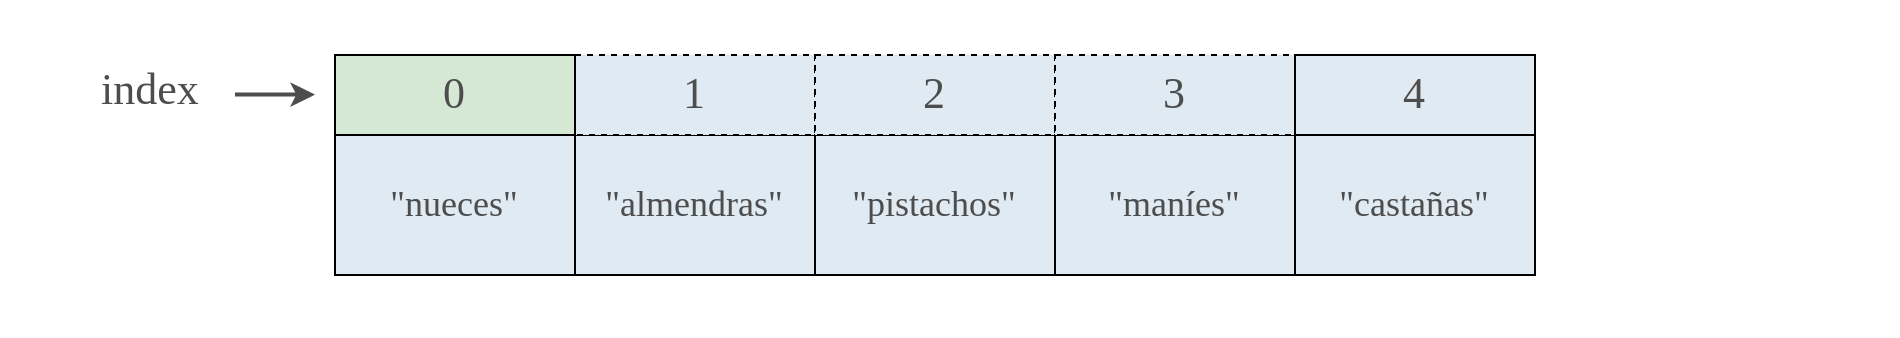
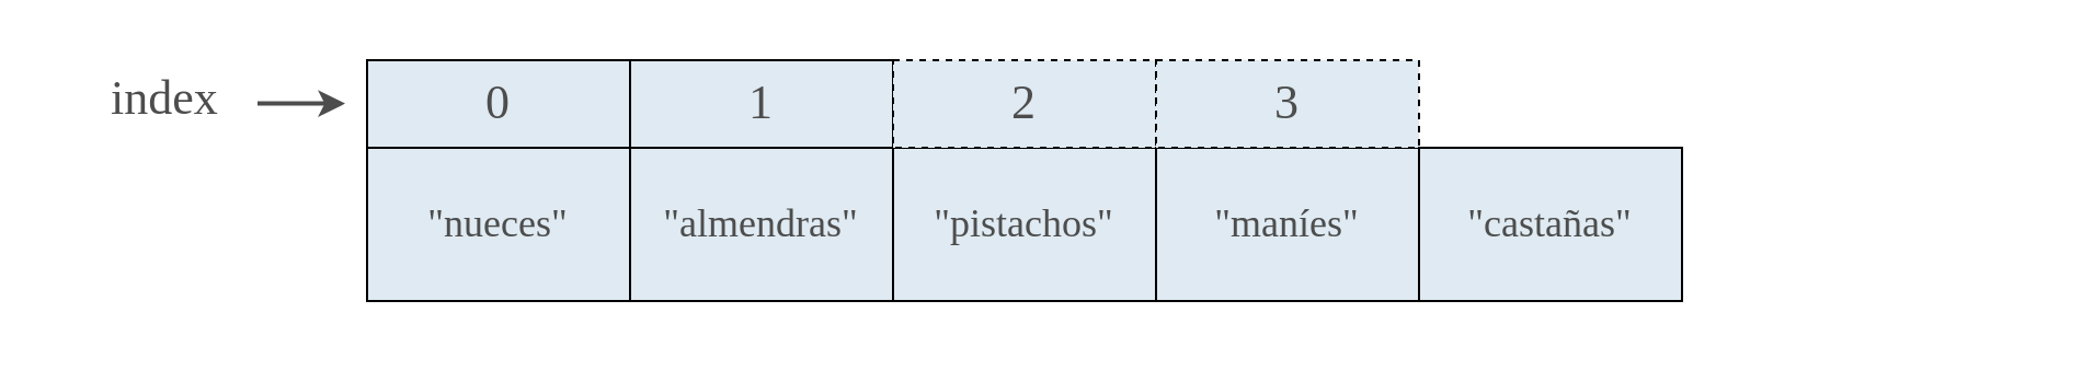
- <mxCell id="12" value="&lt;font style=&quot;color: rgb(77, 77, 77);&quot; face=&quot;Cascadia Code&quot;&gt;0&lt;/font&gt;" style="rounded=0;whiteSpace=wrap;html=1;strokeWidth=1;fillColor=#d5e8d4;fontSize=22;" vertex="1" parent="1"><mxGeometry x="167" y="27" width="120" height="40" as="geometry" /></mxCell>
+ <mxCell id="12" value="&lt;font style=&quot;color: rgb(77, 77, 77);&quot; face=&quot;Cascadia Code&quot;&gt;0&lt;/font&gt;" style="rounded=0;whiteSpace=wrap;html=1;strokeWidth=1;fillColor=#DFEAF2;fontSize=22;" vertex="1" parent="1"><mxGeometry x="167" y="27" width="120" height="40" as="geometry" /></mxCell>
- <mxCell id="4" value="&lt;font face=&quot;Cascadia Code&quot; style=&quot;color: rgb(77, 77, 77);&quot;&gt;1&lt;/font&gt;" style="rounded=0;whiteSpace=wrap;html=1;strokeWidth=1;fillColor=#DFEAF2;fontSize=22;dashed=1;" vertex="1" parent="1"><mxGeometry x="287" y="27" width="120" height="40" as="geometry" /></mxCell>
+ <mxCell id="4" value="&lt;font face=&quot;Cascadia Code&quot; style=&quot;color: rgb(77, 77, 77);&quot;&gt;1&lt;/font&gt;" style="rounded=0;whiteSpace=wrap;html=1;strokeWidth=1;fillColor=#DFEAF2;fontSize=22;" vertex="1" parent="1"><mxGeometry x="287" y="27" width="120" height="40" as="geometry" /></mxCell>
- <mxCell id="10" value="&lt;font face=&quot;Cascadia Code&quot; style=&quot;color: rgb(77, 77, 77);&quot;&gt;4&lt;/font&gt;" style="rounded=0;whiteSpace=wrap;html=1;strokeWidth=1;fillColor=#DFEAF2;fontSize=22;" vertex="1" parent="1"><mxGeometry x="647" y="27" width="120" height="40" as="geometry" /></mxCell>
